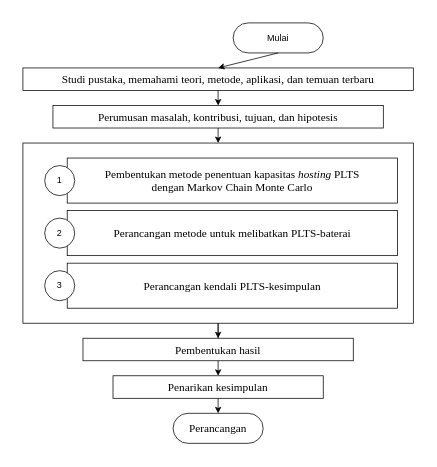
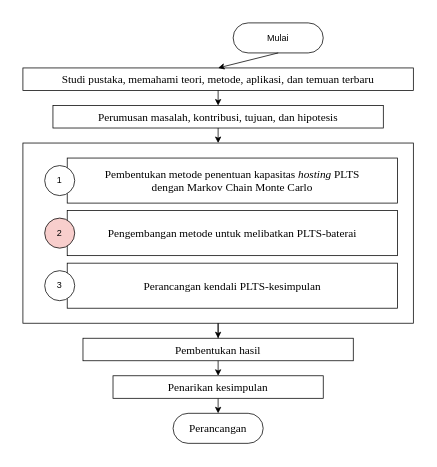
- <mxCell id="11" value="2" style="ellipse;whiteSpace=wrap;html=1;aspect=fixed;" parent="1" vertex="1"><mxGeometry x="59" y="290" width="40" height="40" as="geometry" /></mxCell>
+ <mxCell id="11" value="2" style="ellipse;whiteSpace=wrap;html=1;aspect=fixed;fillColor=#f8cecc;" parent="1" vertex="1"><mxGeometry x="59" y="290" width="40" height="40" as="geometry" /></mxCell>
- <mxCell id="10" value="&lt;span style=&quot;font-family: &amp;#34;times new roman&amp;#34; ; font-size: 15px&quot;&gt;Perancangan metode&amp;nbsp;&lt;/span&gt;&lt;span style=&quot;font-family: &amp;#34;times new roman&amp;#34; ; font-size: 15px&quot;&gt;untuk melibatkan PLTS-baterai&lt;/span&gt;" style="rounded=0;whiteSpace=wrap;html=1;" parent="1" vertex="1"><mxGeometry x="89" y="280" width="440" height="60" as="geometry" /></mxCell>
+ <mxCell id="10" value="&lt;span style=&quot;font-family: &amp;#34;times new roman&amp;#34; ; font-size: 15px&quot;&gt;Pengembangan metode&amp;nbsp;&lt;/span&gt;&lt;span style=&quot;font-family: &amp;#34;times new roman&amp;#34; ; font-size: 15px&quot;&gt;untuk melibatkan PLTS-baterai&lt;/span&gt;" style="rounded=0;whiteSpace=wrap;html=1;" parent="1" vertex="1"><mxGeometry x="89" y="280" width="440" height="60" as="geometry" /></mxCell>
